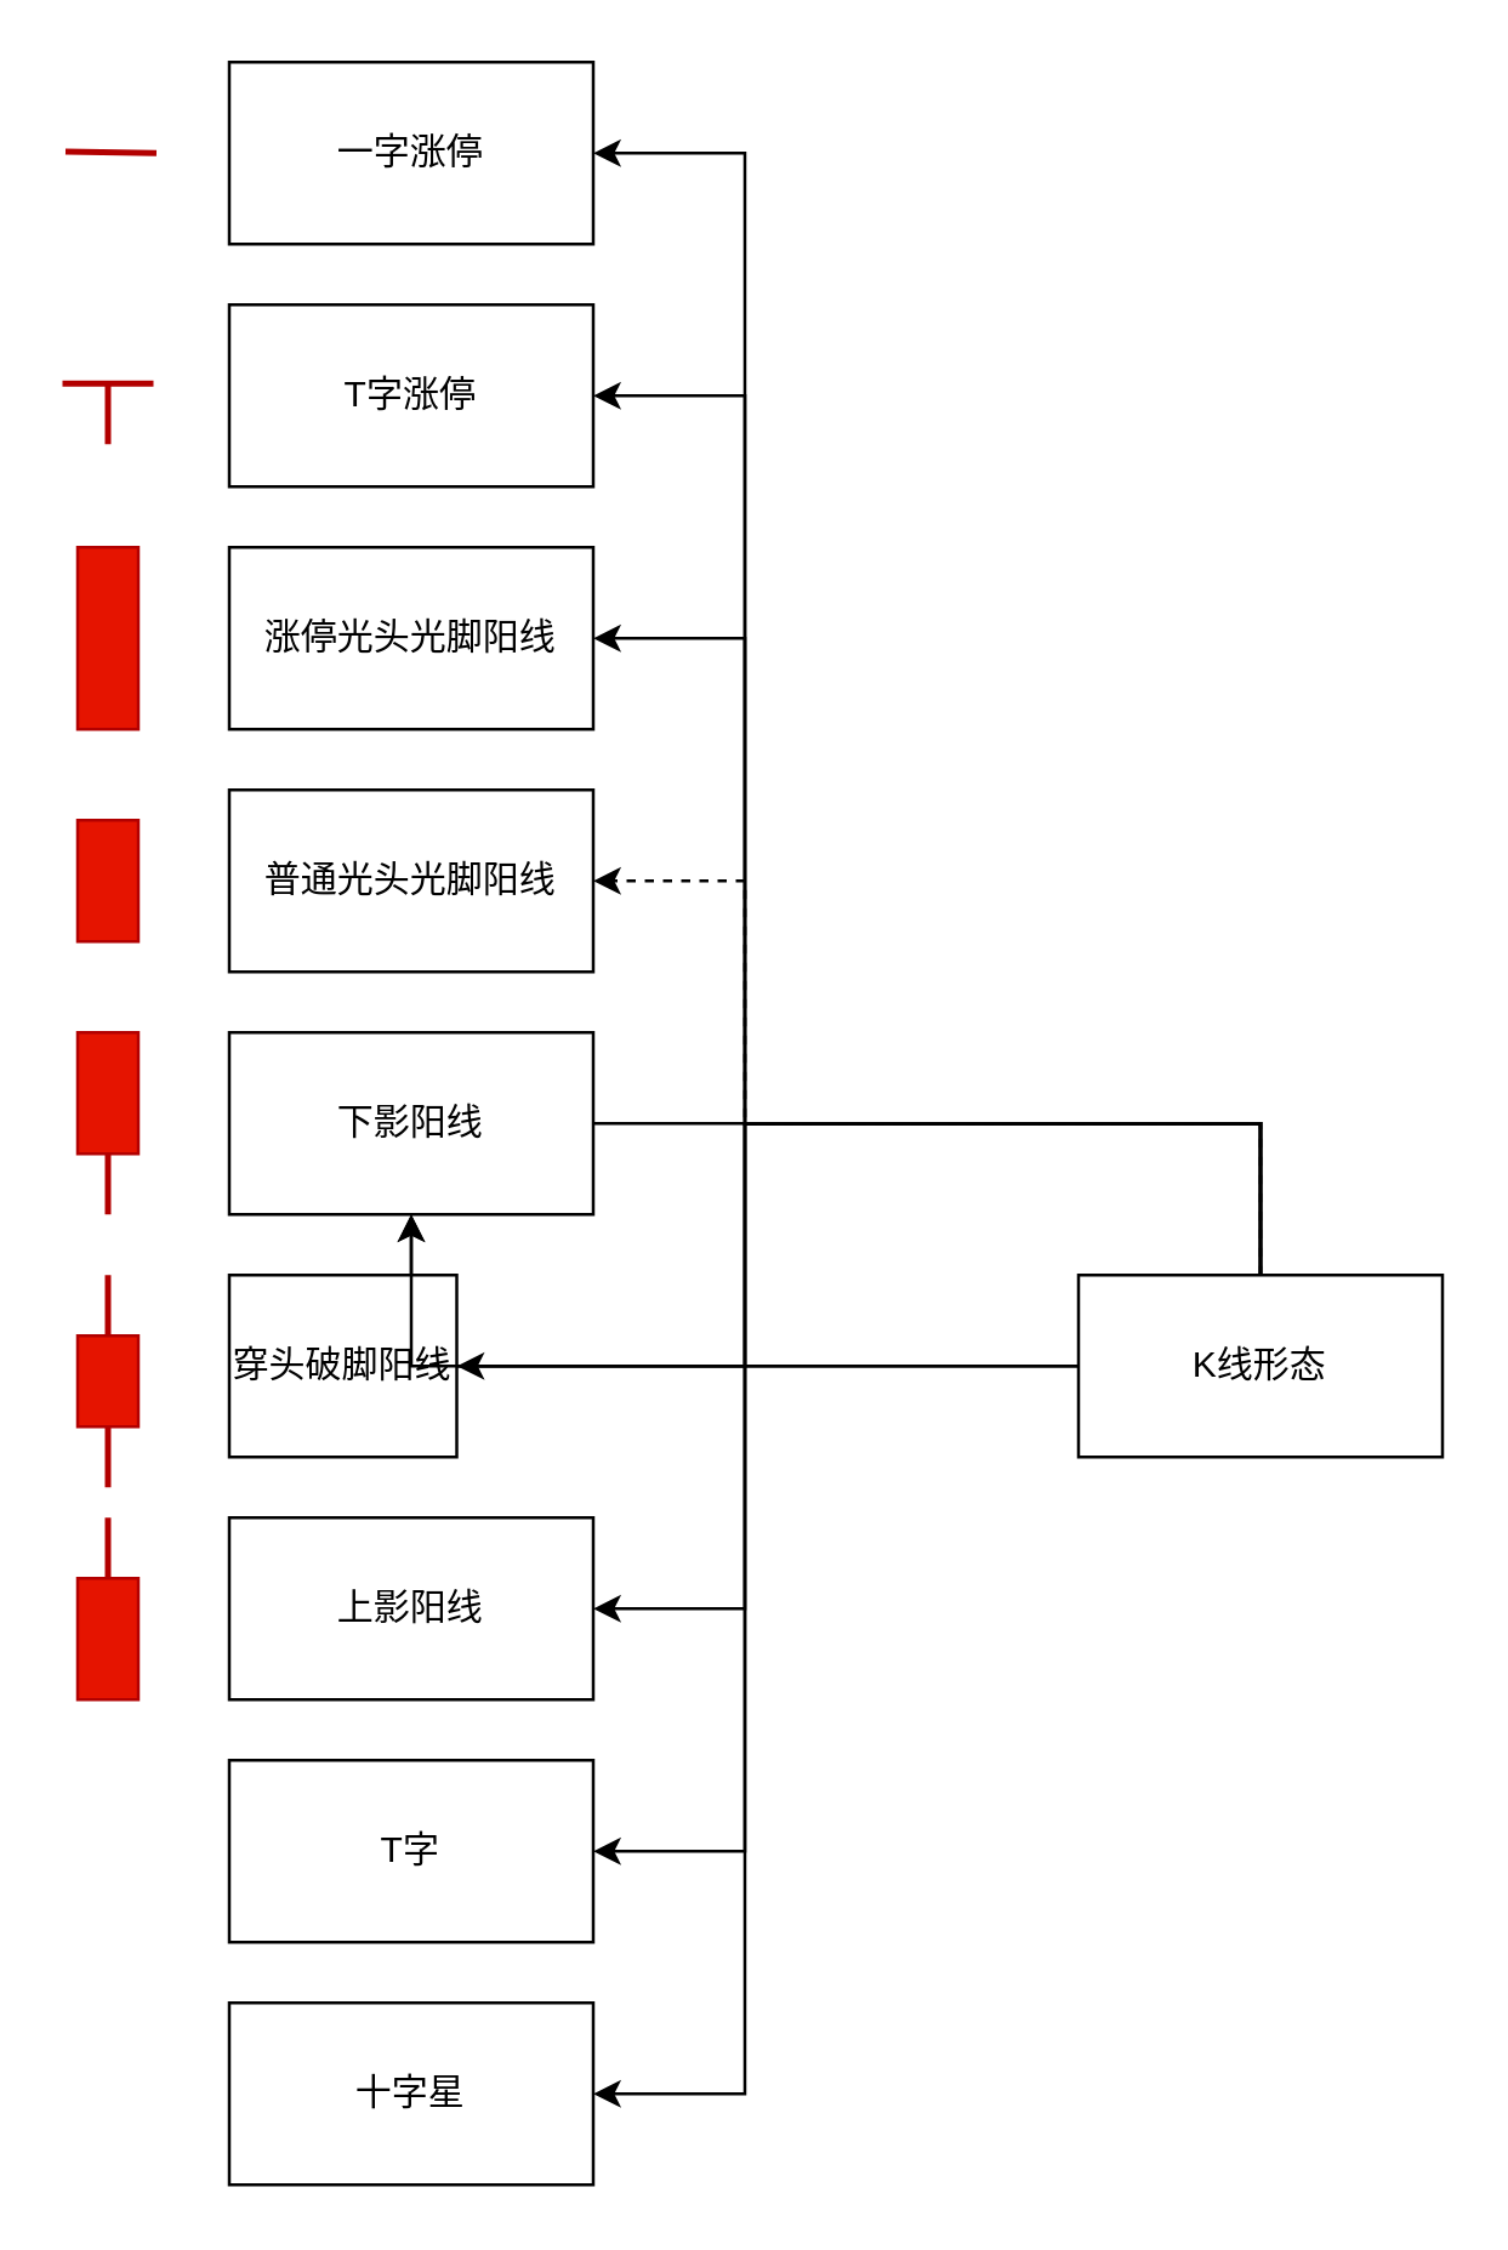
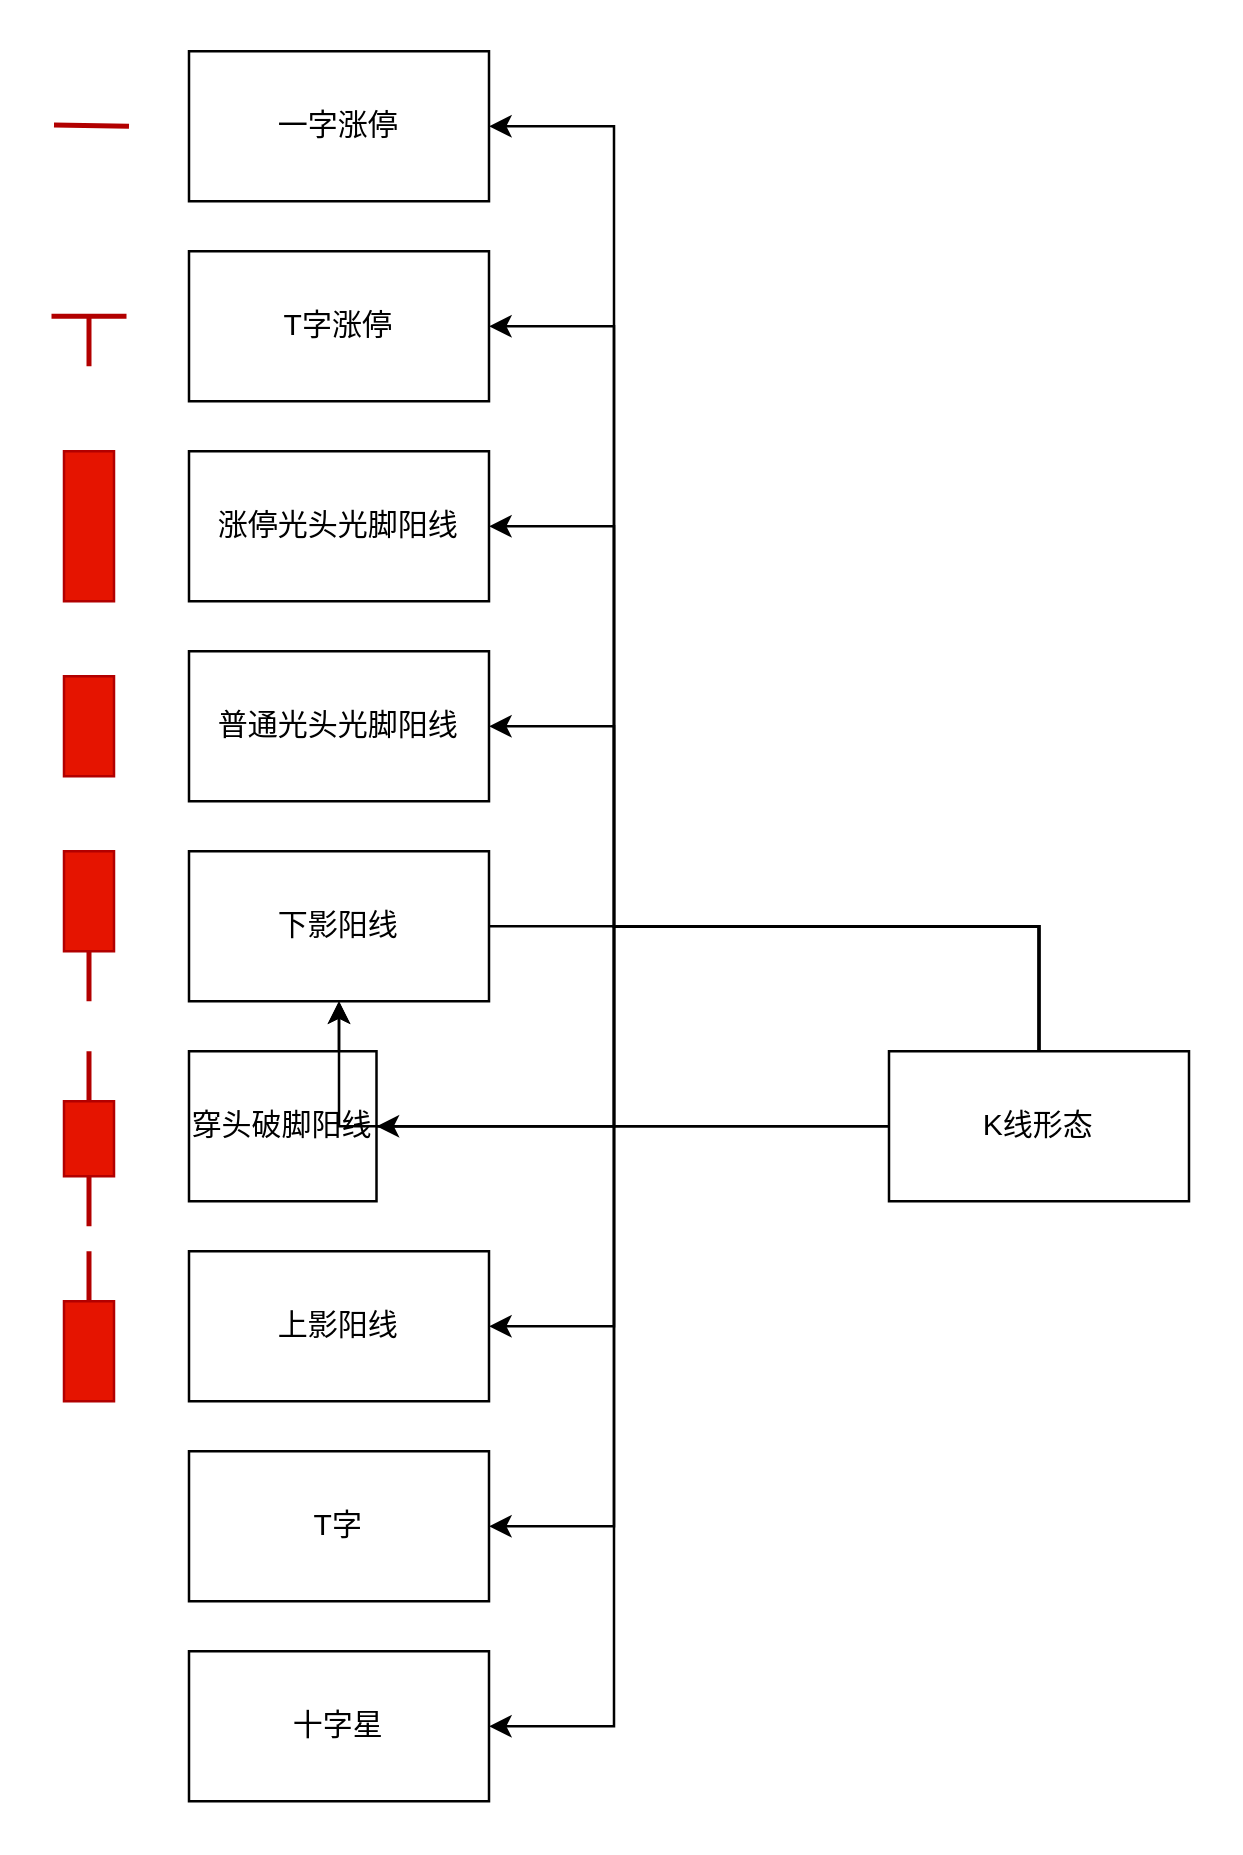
- <mxCell id="5" value="" style="edgeStyle=orthogonalEdgeStyle;rounded=0;orthogonalLoop=1;jettySize=auto;html=1;dashed=1;" edge="1" parent="1" source="11" target="19"><mxGeometry relative="1" as="geometry"><Array as="points"><mxPoint x="245" y="370" /><mxPoint x="245" y="290" /></Array></mxGeometry></mxCell>
+ <mxCell id="5" value="" style="edgeStyle=orthogonalEdgeStyle;rounded=0;orthogonalLoop=1;jettySize=auto;html=1;" edge="1" parent="1" source="11" target="19"><mxGeometry relative="1" as="geometry"><Array as="points"><mxPoint x="245" y="370" /><mxPoint x="245" y="290" /></Array></mxGeometry></mxCell>
